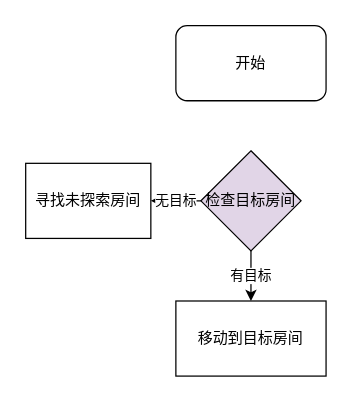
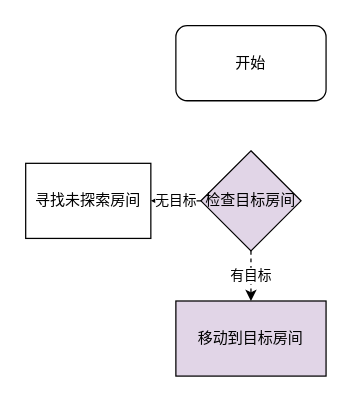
- <mxCell id="6" value="有目标" style="edgeStyle=orthogonalEdgeStyle;html=1;exitX=0.5;exitY=1;exitDx=0;exitDy=0;" edge="1" parent="1" source="3" target="7"><mxGeometry relative="1" as="geometry" /></mxCell>
+ <mxCell id="6" value="有目标" style="edgeStyle=orthogonalEdgeStyle;html=1;exitX=0.5;exitY=1;exitDx=0;exitDy=0;dashed=1;" edge="1" parent="1" source="3" target="7"><mxGeometry relative="1" as="geometry" /></mxCell>
- <mxCell id="7" value="移动到目标房间" style="rounded=0;whiteSpace=wrap;html=1;" vertex="1" parent="1"><mxGeometry x="140" y="240" width="120" height="60" as="geometry" /></mxCell>
+ <mxCell id="7" value="移动到目标房间" style="rounded=0;whiteSpace=wrap;html=1;fillColor=#e1d5e7;" vertex="1" parent="1"><mxGeometry x="140" y="240" width="120" height="60" as="geometry" /></mxCell>
